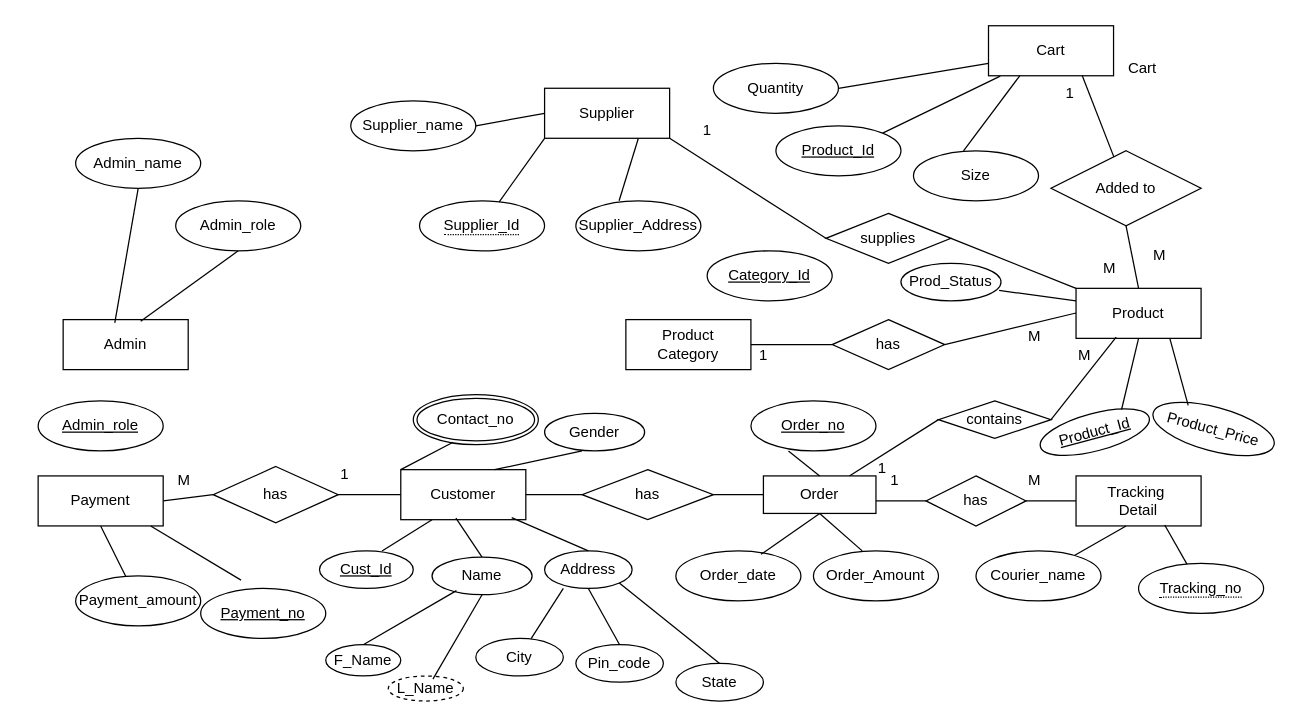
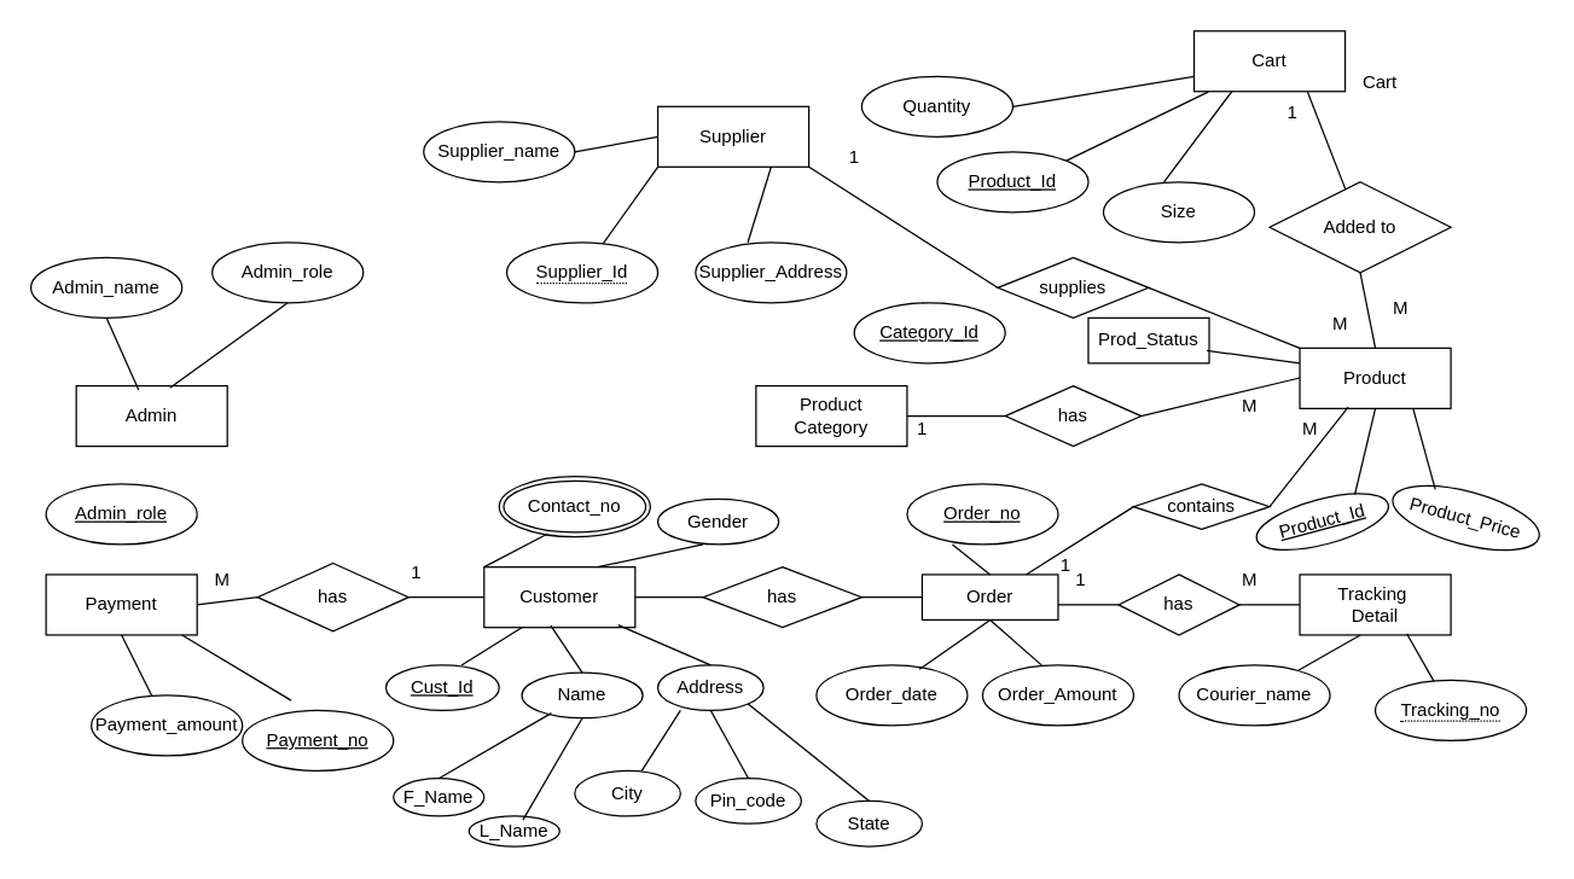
- <mxCell id="97" value="Admin_name" style="ellipse;whiteSpace=wrap;html=1;align=center;" vertex="1" parent="1"><mxGeometry x="60" y="110" width="100" height="40" as="geometry" /></mxCell>
+ <mxCell id="97" value="Admin_name" style="ellipse;whiteSpace=wrap;html=1;align=center;" vertex="1" parent="1"><mxGeometry x="20" y="170" width="100" height="40" as="geometry" /></mxCell>
- <mxCell id="37" value="Prod_Status" style="ellipse;whiteSpace=wrap;html=1;align=center;" parent="1" vertex="1"><mxGeometry x="720" y="210" width="80" height="30" as="geometry" /></mxCell>
+ <mxCell id="37" value="Prod_Status" style="whiteSpace=wrap;html=1;align=center;rounded=0;" parent="1" vertex="1"><mxGeometry x="720" y="210" width="80" height="30" as="geometry" /></mxCell>
- <mxCell id="92" value="L_Name" style="ellipse;whiteSpace=wrap;html=1;align=center;dashed=1;" parent="1" vertex="1"><mxGeometry x="310" y="540" width="60" height="20" as="geometry" /></mxCell>
+ <mxCell id="92" value="L_Name" style="ellipse;whiteSpace=wrap;html=1;align=center;" parent="1" vertex="1"><mxGeometry x="310" y="540" width="60" height="20" as="geometry" /></mxCell>
